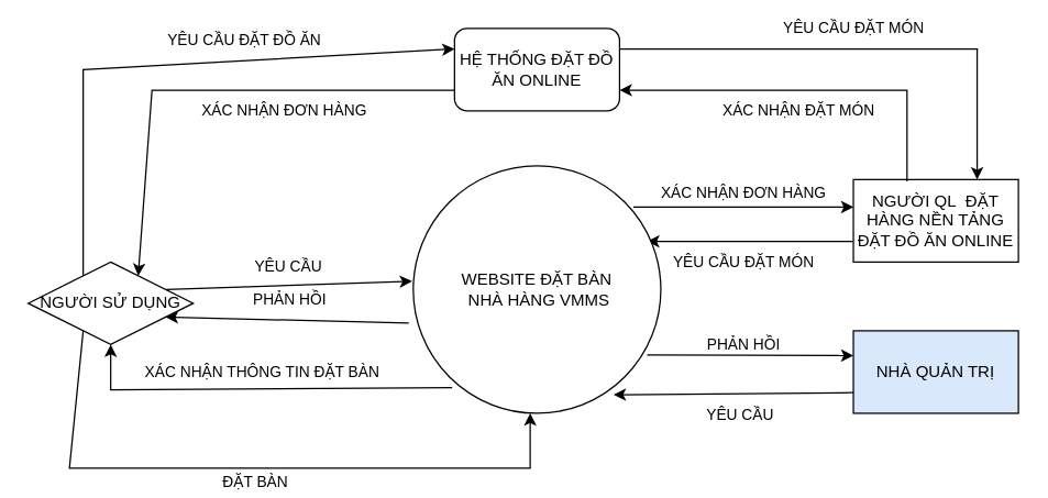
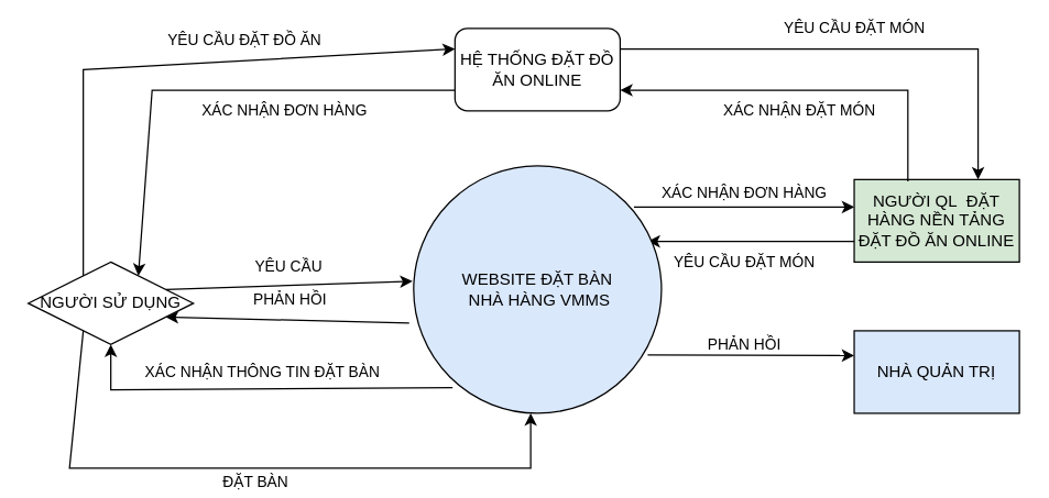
- <mxCell id="6" value="NGƯỜI QL&amp;nbsp; ĐẶT HÀNG NỀN TẢNG ĐẶT ĐỒ ĂN ONLINE" style="rounded=0;whiteSpace=wrap;html=1;" parent="1" vertex="1"><mxGeometry x="620" y="130" width="120" height="60" as="geometry" /></mxCell>
+ <mxCell id="6" value="NGƯỜI QL&amp;nbsp; ĐẶT HÀNG NỀN TẢNG ĐẶT ĐỒ ĂN ONLINE" style="rounded=0;whiteSpace=wrap;html=1;fillColor=#d5e8d4;" parent="1" vertex="1"><mxGeometry x="620" y="130" width="120" height="60" as="geometry" /></mxCell>
- <mxCell id="13" value="WEBSITE ĐẶT BÀN&lt;br&gt;&amp;nbsp;NHÀ HÀNG VMMS" style="ellipse;whiteSpace=wrap;html=1;aspect=fixed;" parent="1" vertex="1"><mxGeometry x="300" y="120" width="180" height="180" as="geometry" /></mxCell>
+ <mxCell id="13" value="WEBSITE ĐẶT BÀN&lt;br&gt;&amp;nbsp;NHÀ HÀNG VMMS" style="ellipse;whiteSpace=wrap;html=1;aspect=fixed;fillColor=#dae8fc;" parent="1" vertex="1"><mxGeometry x="300" y="120" width="180" height="180" as="geometry" /></mxCell>
- <mxCell id="10" value="YÊU CẦU&amp;nbsp;" style="endArrow=classic;html=1;rounded=0;exitX=0;exitY=0.75;exitDx=0;exitDy=0;entryX=0.809;entryY=0.925;entryDx=0;entryDy=0;entryPerimeter=0;" parent="1" source="8" target="13" edge="1"><mxGeometry x="-0.067" y="15" width="50" height="50" relative="1" as="geometry"><mxPoint x="610" y="278" as="sourcePoint" /><mxPoint x="470" y="285" as="targetPoint" /><mxPoint as="offset" /></mxGeometry></mxCell>
